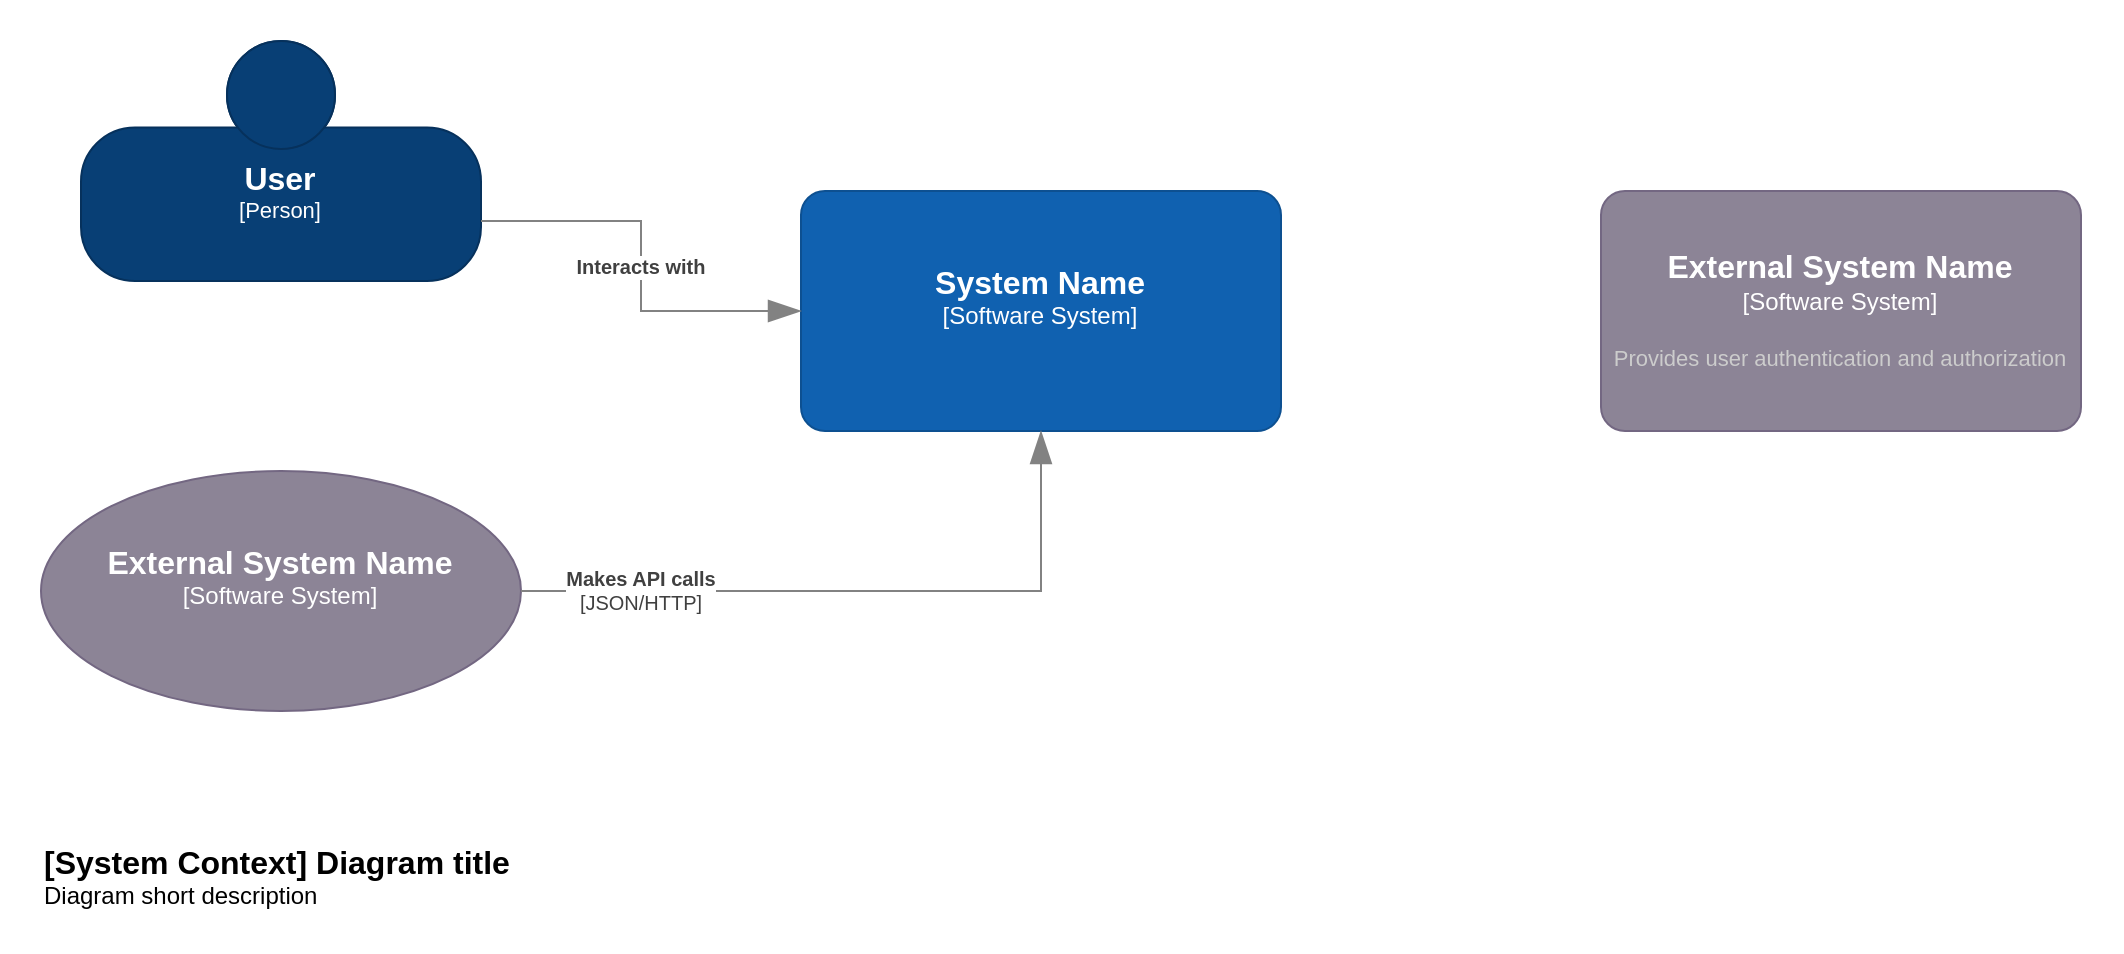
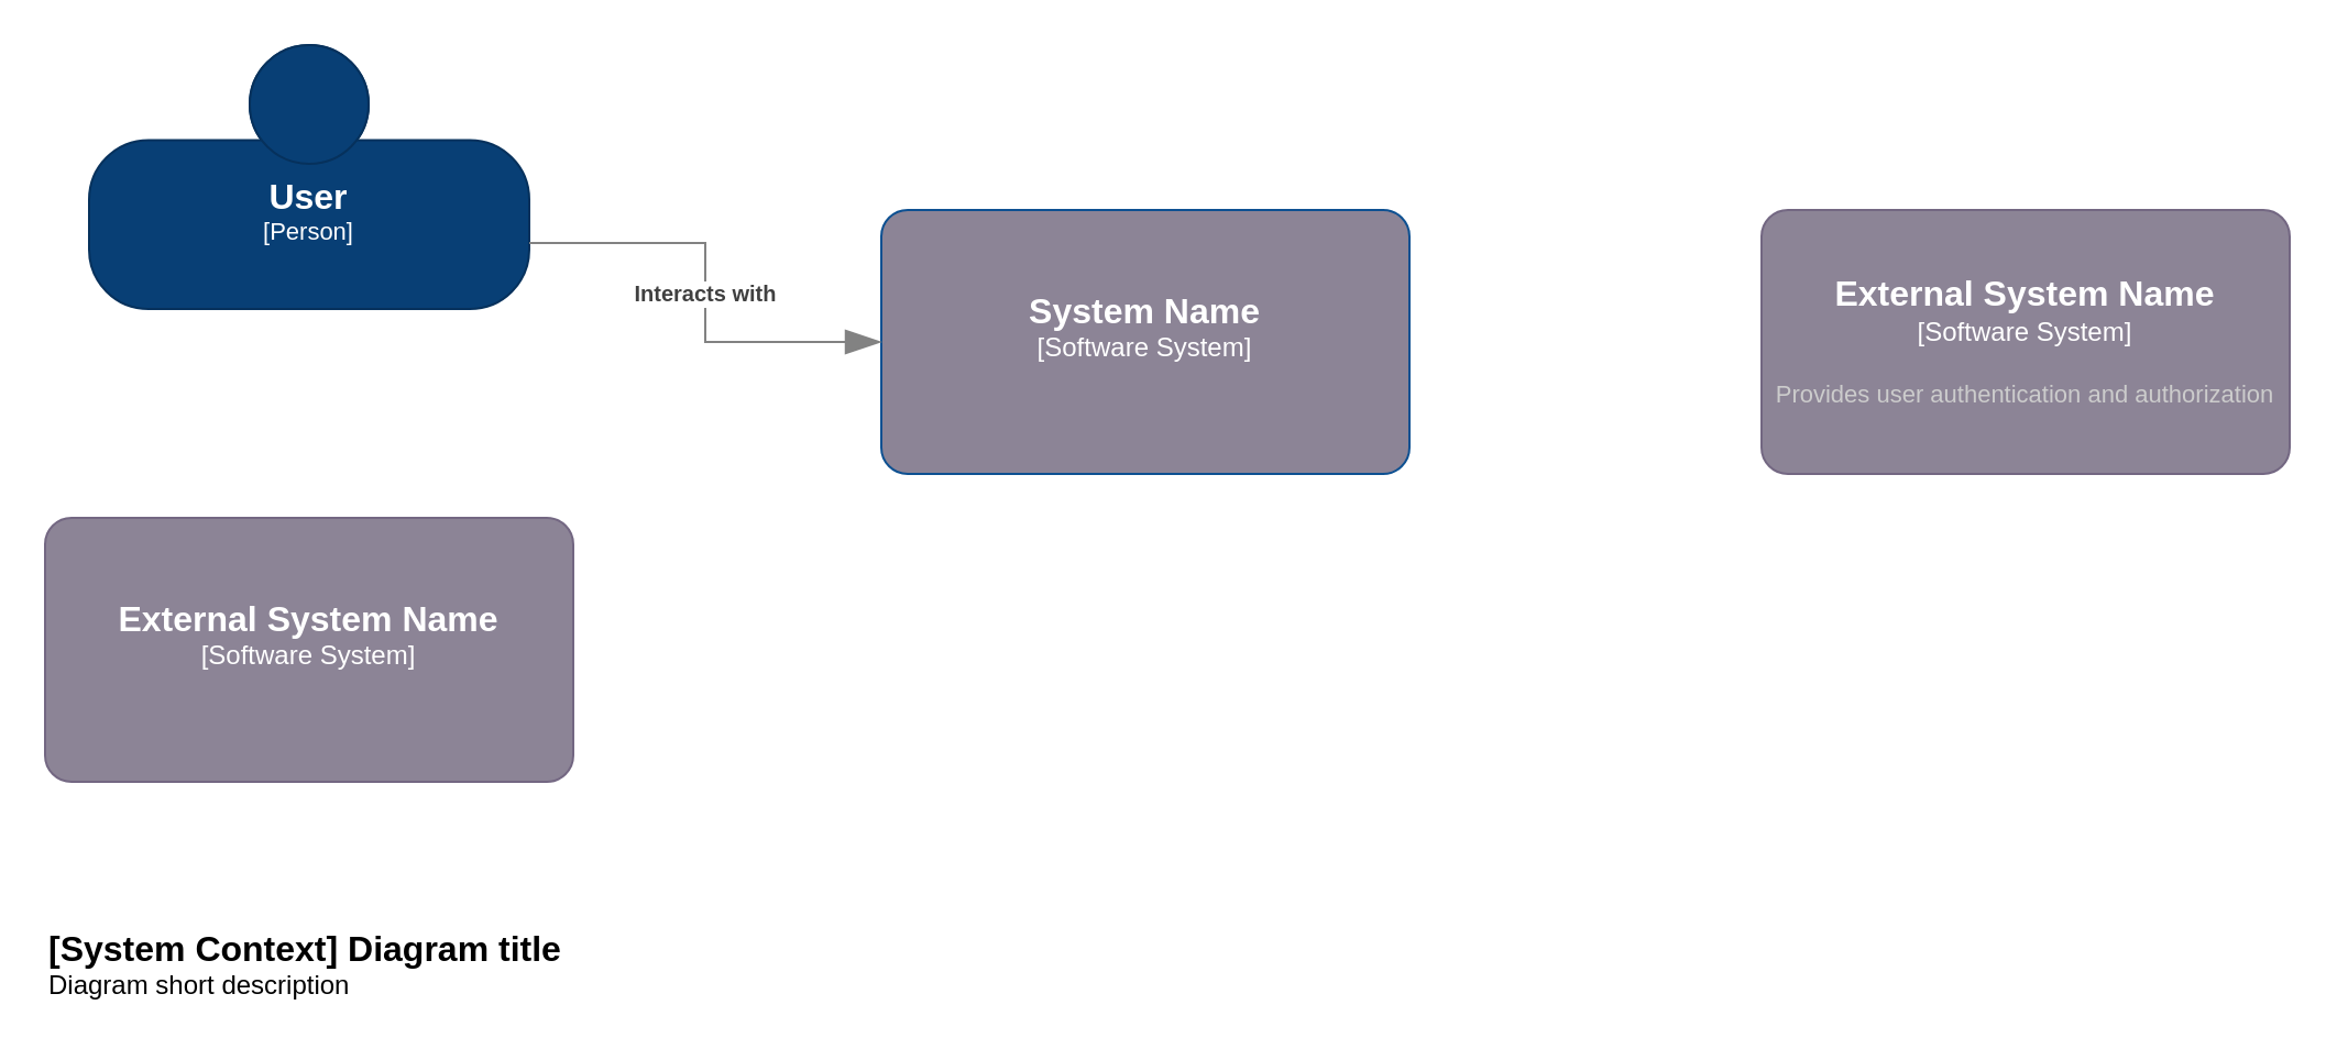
- <mxCell id="3" value="&lt;font style=&quot;font-size: 16px&quot;&gt;&lt;b&gt;System Name&lt;/b&gt;&lt;/font&gt;&lt;div&gt;[Software System]&lt;/div&gt;&lt;br&gt;&lt;div&gt;&lt;font style=&quot;font-size: 11px&quot;&gt;&lt;font color=&quot;#cccccc&quot;&gt;&lt;/font&gt;&lt;/div&gt;" style="rounded=1;whiteSpace=wrap;html=1;labelBackgroundColor=none;fillColor=#1061B0;fontColor=#ffffff;align=center;arcSize=10;strokeColor=#0D5091;metaEdit=1;resizable=0;points=[[0.25,0,0],[0.5,0,0],[0.75,0,0],[1,0.25,0],[1,0.5,0],[1,0.75,0],[0.75,1,0],[0.5,1,0],[0.25,1,0],[0,0.75,0],[0,0.5,0],[0,0.25,0]];" parent="1" vertex="1"><mxGeometry x="400" y="95" width="240" height="120" as="geometry" /></mxCell>
+ <mxCell id="3" value="&lt;font style=&quot;font-size: 16px&quot;&gt;&lt;b&gt;System Name&lt;/b&gt;&lt;/font&gt;&lt;div&gt;[Software System]&lt;/div&gt;&lt;br&gt;&lt;div&gt;&lt;font style=&quot;font-size: 11px&quot;&gt;&lt;font color=&quot;#cccccc&quot;&gt;&lt;/font&gt;&lt;/div&gt;" style="rounded=1;whiteSpace=wrap;html=1;labelBackgroundColor=none;fillColor=#8c8496;fontColor=#ffffff;align=center;arcSize=10;strokeColor=#0D5091;metaEdit=1;resizable=0;points=[[0.25,0,0],[0.5,0,0],[0.75,0,0],[1,0.25,0],[1,0.5,0],[1,0.75,0],[0.75,1,0],[0.5,1,0],[0.25,1,0],[0,0.75,0],[0,0.5,0],[0,0.25,0]];" parent="1" vertex="1"><mxGeometry x="400" y="95" width="240" height="120" as="geometry" /></mxCell>
- <mxCell id="5" value="&lt;font style=&quot;font-size: 16px&quot;&gt;&lt;b&gt;External System Name&lt;/b&gt;&lt;/font&gt;&lt;div&gt;[Software System]&lt;/div&gt;&lt;br&gt;&lt;div&gt;&lt;font style=&quot;font-size: 11px&quot;&gt;&lt;font color=&quot;#cccccc&quot;&gt;&lt;/font&gt;&lt;/div&gt;" style="ellipse;whiteSpace=wrap;html=1;labelBackgroundColor=none;fillColor=#8C8496;fontColor=#ffffff;align=center;arcSize=10;strokeColor=#736782;metaEdit=1;resizable=0;points=[[0.25,0,0],[0.5,0,0],[0.75,0,0],[1,0.25,0],[1,0.5,0],[1,0.75,0],[0.75,1,0],[0.5,1,0],[0.25,1,0],[0,0.75,0],[0,0.5,0],[0,0.25,0]];" parent="1" vertex="1"><mxGeometry x="20" y="235" width="240" height="120" as="geometry" /></mxCell>
+ <mxCell id="5" value="&lt;font style=&quot;font-size: 16px&quot;&gt;&lt;b&gt;External System Name&lt;/b&gt;&lt;/font&gt;&lt;div&gt;[Software System]&lt;/div&gt;&lt;br&gt;&lt;div&gt;&lt;font style=&quot;font-size: 11px&quot;&gt;&lt;font color=&quot;#cccccc&quot;&gt;&lt;/font&gt;&lt;/div&gt;" style="rounded=1;whiteSpace=wrap;html=1;labelBackgroundColor=none;fillColor=#8C8496;fontColor=#ffffff;align=center;arcSize=10;strokeColor=#736782;metaEdit=1;resizable=0;points=[[0.25,0,0],[0.5,0,0],[0.75,0,0],[1,0.25,0],[1,0.5,0],[1,0.75,0],[0.75,1,0],[0.5,1,0],[0.25,1,0],[0,0.75,0],[0,0.5,0],[0,0.25,0]];" parent="1" vertex="1"><mxGeometry x="20" y="235" width="240" height="120" as="geometry" /></mxCell>
- <mxCell id="8" value="&lt;div style=&quot;text-align: left&quot;&gt;&lt;div style=&quot;text-align: center&quot;&gt;&lt;b&gt;Makes API calls&lt;/b&gt;&lt;/div&gt;&lt;div style=&quot;text-align: center&quot;&gt;[JSON/HTTP]&lt;/div&gt;&lt;/div&gt;" style="endArrow=blockThin;html=1;fontSize=10;fontColor=#404040;strokeWidth=1;endFill=1;strokeColor=#828282;elbow=vertical;metaEdit=1;endSize=14;startSize=14;jumpStyle=arc;jumpSize=16;rounded=0;edgeStyle=orthogonalEdgeStyle;exitX=1;exitY=0.5;exitDx=0;exitDy=0;exitPerimeter=0;entryX=0.5;entryY=1;entryDx=0;entryDy=0;entryPerimeter=0;" parent="1" source="5" target="3" edge="1"><mxGeometry x="-0.647" width="240" relative="1" as="geometry"><mxPoint x="650" y="165" as="sourcePoint" /><mxPoint x="810" y="165" as="targetPoint" /><mxPoint as="offset" /></mxGeometry></mxCell>
